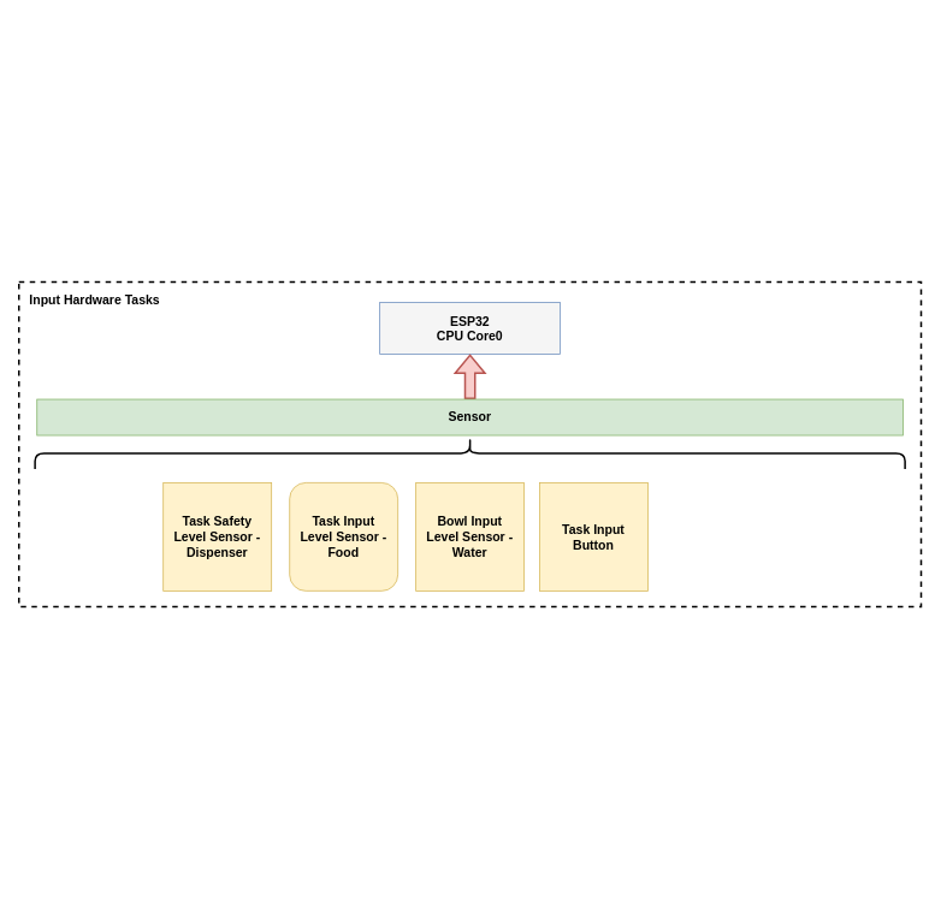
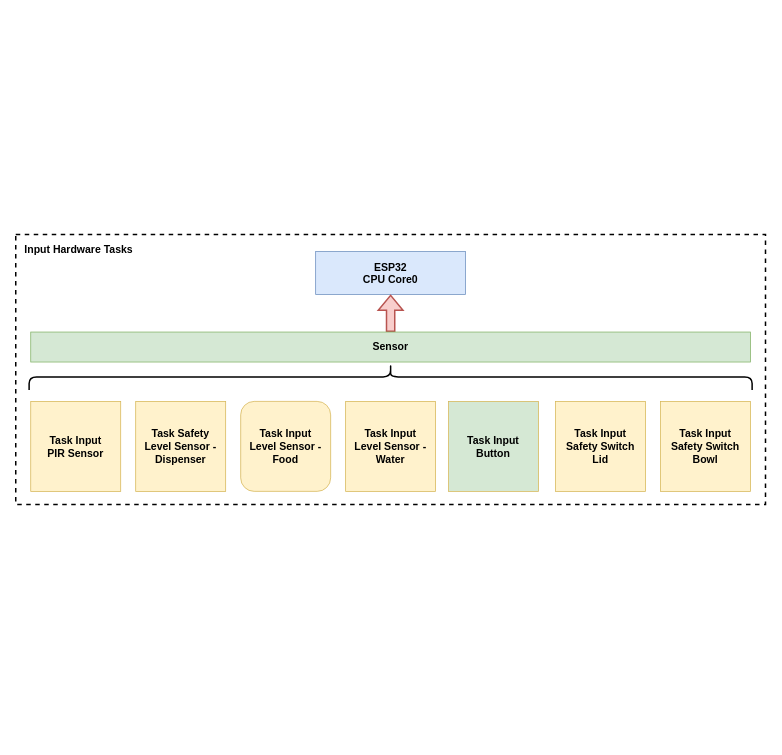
- <mxCell id="12" value="&lt;b&gt;&lt;font style=&quot;font-size: 14px;&quot;&gt;ESP32&lt;br&gt;CPU Core0&lt;/font&gt;&lt;/b&gt;" style="rounded=0;whiteSpace=wrap;html=1;fillColor=#f5f5f5;strokeColor=#6c8ebf;" parent="1" vertex="1"><mxGeometry x="420" y="334.87" width="200" height="57.5" as="geometry" /></mxCell>
+ <mxCell id="12" value="&lt;b&gt;&lt;font style=&quot;font-size: 14px;&quot;&gt;ESP32&lt;br&gt;CPU Core0&lt;/font&gt;&lt;/b&gt;" style="rounded=0;whiteSpace=wrap;html=1;fillColor=#dae8fc;strokeColor=#6c8ebf;" parent="1" vertex="1"><mxGeometry x="420" y="334.87" width="200" height="57.5" as="geometry" /></mxCell>
+ <mxCell id="4" value="&lt;b&gt;&lt;font style=&quot;font-size: 14px;&quot;&gt;Task Input&lt;br&gt;PIR Sensor&lt;br&gt;&lt;/font&gt;&lt;/b&gt;" style="rounded=0;whiteSpace=wrap;html=1;fillColor=#fff2cc;strokeColor=#d6b656;" parent="1" vertex="1"><mxGeometry x="40" y="534.87" width="120" height="120" as="geometry" /></mxCell>
- <mxCell id="8" value="&lt;b&gt;&lt;font style=&quot;font-size: 14px;&quot;&gt;Bowl Input&lt;br&gt;Level Sensor - Water&lt;br&gt;&lt;/font&gt;&lt;/b&gt;" style="rounded=0;whiteSpace=wrap;html=1;fillColor=#fff2cc;strokeColor=#d6b656;" parent="1" vertex="1"><mxGeometry x="460" y="534.87" width="120" height="120" as="geometry" /></mxCell>
+ <mxCell id="8" value="&lt;b&gt;&lt;font style=&quot;font-size: 14px;&quot;&gt;Task Input&lt;br&gt;Level Sensor - Water&lt;br&gt;&lt;/font&gt;&lt;/b&gt;" style="rounded=0;whiteSpace=wrap;html=1;fillColor=#fff2cc;strokeColor=#d6b656;" parent="1" vertex="1"><mxGeometry x="460" y="534.87" width="120" height="120" as="geometry" /></mxCell>
- <mxCell id="5" value="&lt;b&gt;&lt;font style=&quot;font-size: 14px;&quot;&gt;Task Input&lt;br&gt;Button&lt;br&gt;&lt;/font&gt;&lt;/b&gt;" style="rounded=0;whiteSpace=wrap;html=1;fillColor=#fff2cc;strokeColor=#d6b656;" parent="1" vertex="1"><mxGeometry x="597.32" y="534.87" width="120" height="120" as="geometry" /></mxCell>
+ <mxCell id="5" value="&lt;b&gt;&lt;font style=&quot;font-size: 14px;&quot;&gt;Task Input&lt;br&gt;Button&lt;br&gt;&lt;/font&gt;&lt;/b&gt;" style="rounded=0;whiteSpace=wrap;html=1;fillColor=#d5e8d4;strokeColor=#d6b656;" parent="1" vertex="1"><mxGeometry x="597.32" y="534.87" width="120" height="120" as="geometry" /></mxCell>
+ <mxCell id="9" value="&lt;b&gt;&lt;font style=&quot;font-size: 14px;&quot;&gt;Task Input&lt;br&gt;Safety Switch&lt;br&gt;Lid&lt;br&gt;&lt;/font&gt;&lt;/b&gt;" style="rounded=0;whiteSpace=wrap;html=1;fillColor=#fff2cc;strokeColor=#d6b656;" parent="1" vertex="1"><mxGeometry x="740" y="534.87" width="120" height="120" as="geometry" /></mxCell>
+ <mxCell id="10" value="&lt;b&gt;&lt;font style=&quot;font-size: 14px;&quot;&gt;Task Input&lt;br&gt;Safety Switch&lt;br&gt;Bowl&lt;br&gt;&lt;/font&gt;&lt;/b&gt;" style="rounded=0;whiteSpace=wrap;html=1;fillColor=#fff2cc;strokeColor=#d6b656;" parent="1" vertex="1"><mxGeometry x="880" y="534.87" width="120" height="120" as="geometry" /></mxCell>
